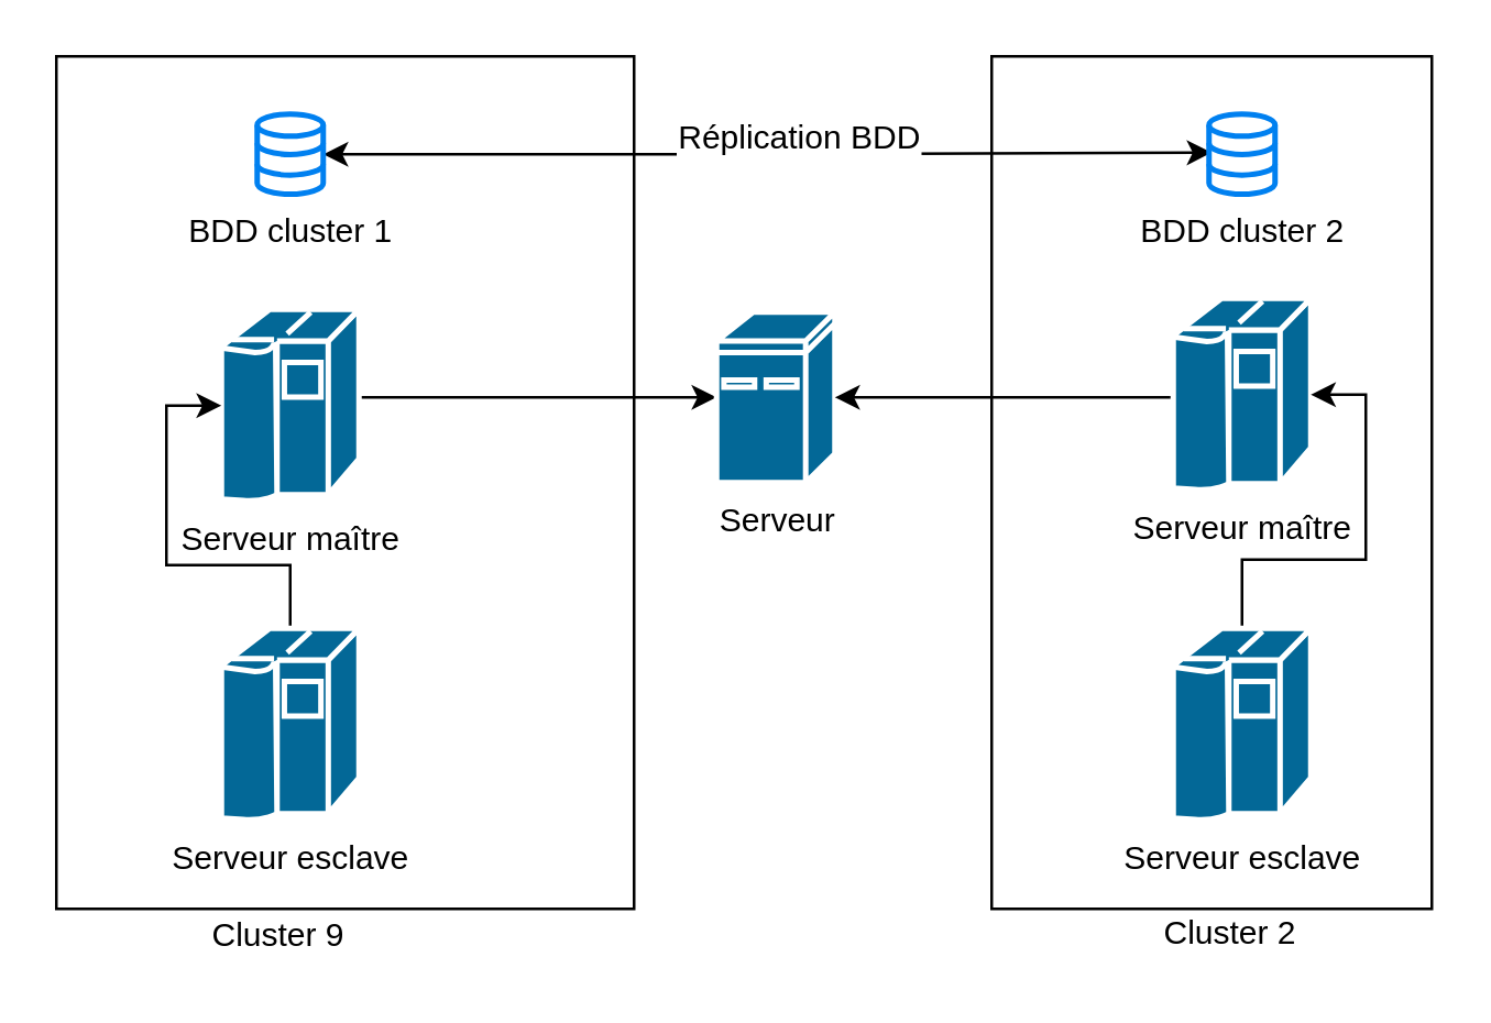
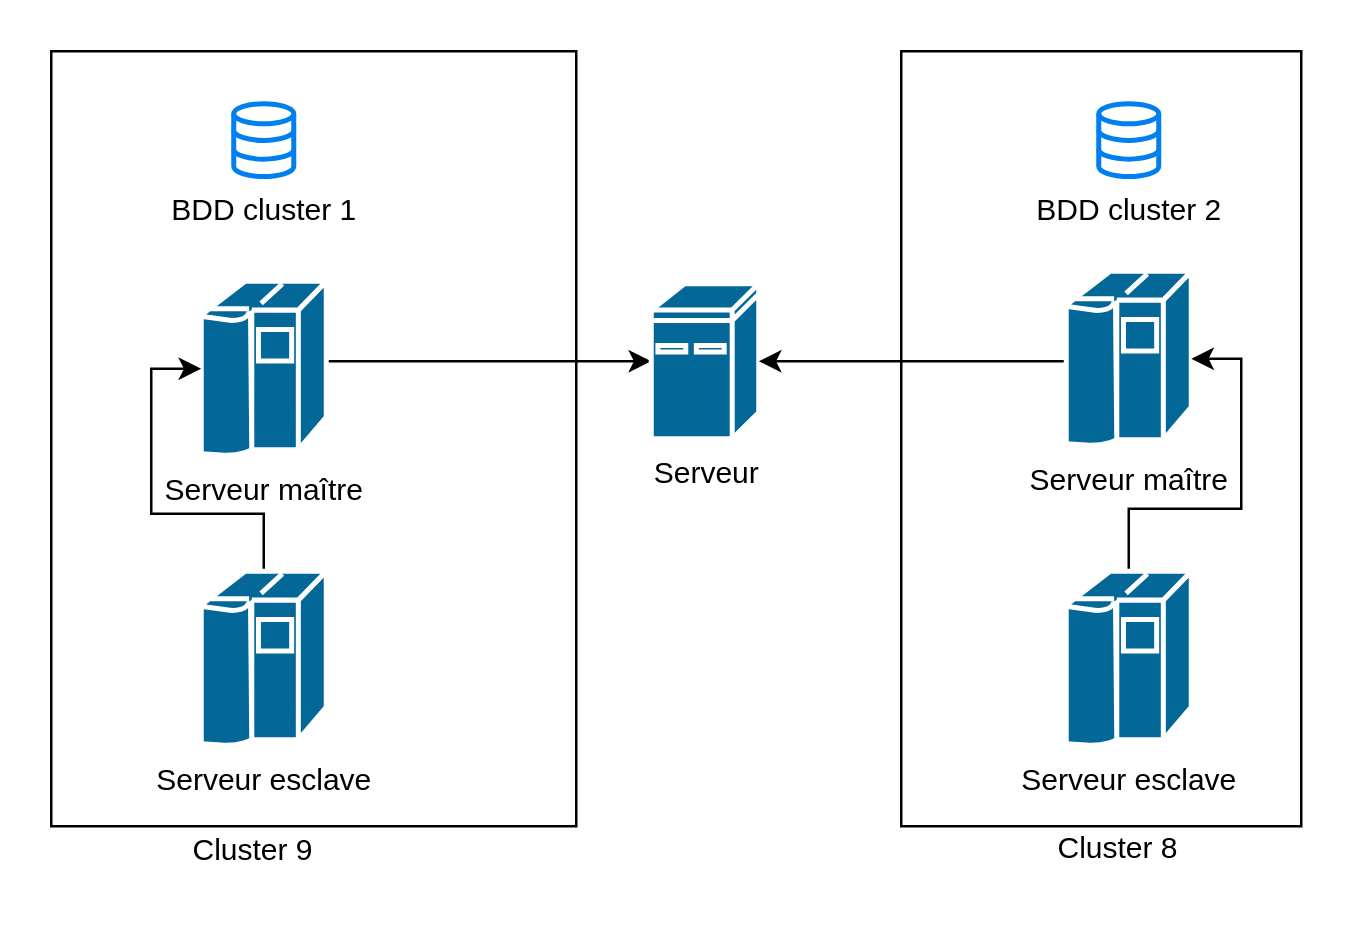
- <mxCell id="10" style="edgeStyle=orthogonalEdgeStyle;rounded=0;orthogonalLoop=1;jettySize=auto;html=1;entryX=0.042;entryY=0.481;entryDx=0;entryDy=0;entryPerimeter=0;startArrow=classic;startFill=1;" edge="1" parent="1" source="12" target="18"><mxGeometry relative="1" as="geometry" /></mxCell>
- <mxCell id="11" value="Réplication BDD" style="text;html=1;resizable=0;points=[];align=center;verticalAlign=middle;labelBackgroundColor=#ffffff;" vertex="1" connectable="0" parent="10"><mxGeometry x="-0.039" y="-4" relative="1" as="geometry"><mxPoint x="17" y="-10" as="offset" /></mxGeometry></mxCell>
- <mxCell id="5" value="Cluster 2" style="text;html=1;resizable=0;points=[];autosize=1;align=left;verticalAlign=top;spacingTop=-4;" vertex="1" parent="1"><mxGeometry x="421" y="329" width="60" height="20" as="geometry" /></mxCell>
+ <mxCell id="5" value="Cluster 8" style="text;html=1;resizable=0;points=[];autosize=1;align=left;verticalAlign=top;spacingTop=-4;" vertex="1" parent="1"><mxGeometry x="421" y="329" width="60" height="20" as="geometry" /></mxCell>
